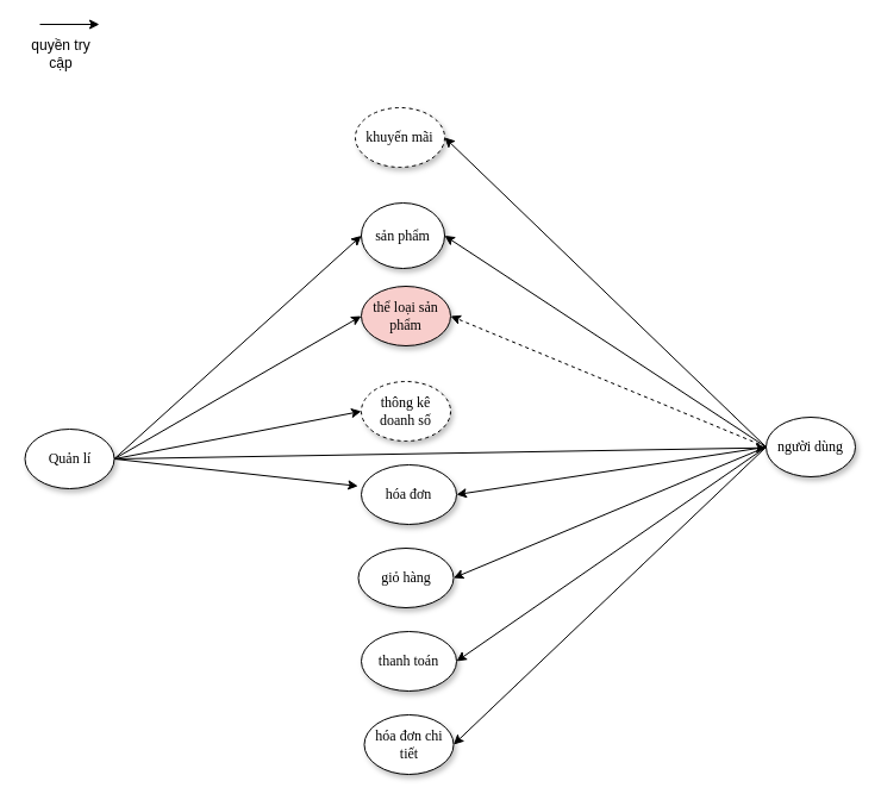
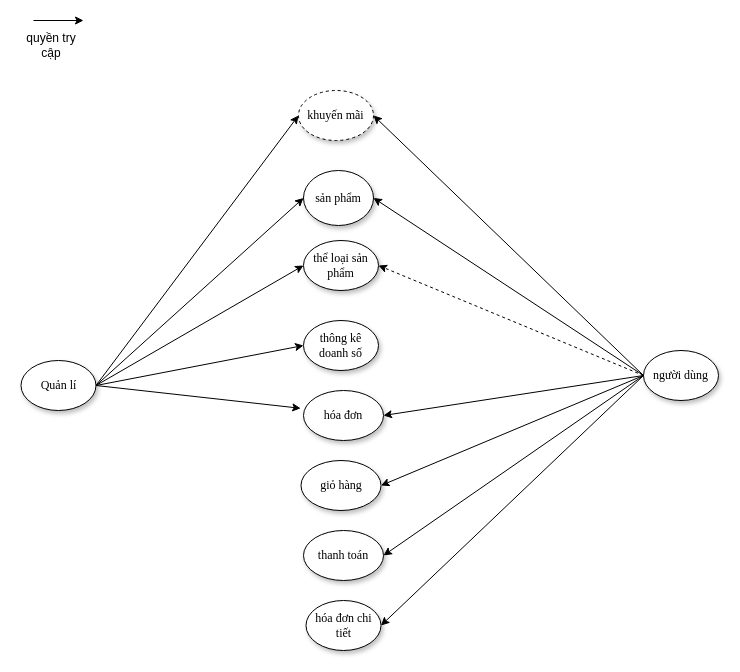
- <mxCell id="2" value="thể loại sản phẩm" style="ellipse;whiteSpace=wrap;html=1;rounded=0;shadow=1;comic=0;labelBackgroundColor=none;strokeWidth=1;fontFamily=Verdana;fontSize=12;align=center;fillColor=#f8cecc;" vertex="1" parent="1"><mxGeometry x="303" y="240" width="75" height="50" as="geometry" /></mxCell>
+ <mxCell id="2" value="thể loại sản phẩm" style="ellipse;whiteSpace=wrap;html=1;rounded=0;shadow=1;comic=0;labelBackgroundColor=none;strokeWidth=1;fontFamily=Verdana;fontSize=12;align=center;" vertex="1" parent="1"><mxGeometry x="303" y="240" width="75" height="50" as="geometry" /></mxCell>
- <mxCell id="3" value="thông kê doanh số" style="ellipse;whiteSpace=wrap;html=1;rounded=0;shadow=1;comic=0;labelBackgroundColor=none;strokeWidth=1;fontFamily=Verdana;fontSize=12;align=center;dashed=1;" vertex="1" parent="1"><mxGeometry x="303" y="320" width="75" height="50" as="geometry" /></mxCell>
+ <mxCell id="3" value="thông kê doanh số" style="ellipse;whiteSpace=wrap;html=1;rounded=0;shadow=1;comic=0;labelBackgroundColor=none;strokeWidth=1;fontFamily=Verdana;fontSize=12;align=center;" vertex="1" parent="1"><mxGeometry x="303" y="320" width="75" height="50" as="geometry" /></mxCell>
- <mxCell id="18" value="" style="endArrow=classic;html=1;rounded=0;exitX=1;exitY=0.5;exitDx=0;exitDy=0;" edge="1" parent="1" source="8" target="4"><mxGeometry width="50" height="50" relative="1" as="geometry"><mxPoint x="133" y="370" as="sourcePoint" /><mxPoint x="123" y="280" as="targetPoint" /></mxGeometry></mxCell>
+ <mxCell id="18" value="" style="endArrow=classic;html=1;rounded=0;entryX=0;entryY=0.5;entryDx=0;entryDy=0;exitX=1;exitY=0.5;exitDx=0;exitDy=0;" edge="1" parent="1" source="8" target="5"><mxGeometry width="50" height="50" relative="1" as="geometry"><mxPoint x="133" y="370" as="sourcePoint" /><mxPoint x="123" y="280" as="targetPoint" /></mxGeometry></mxCell>
